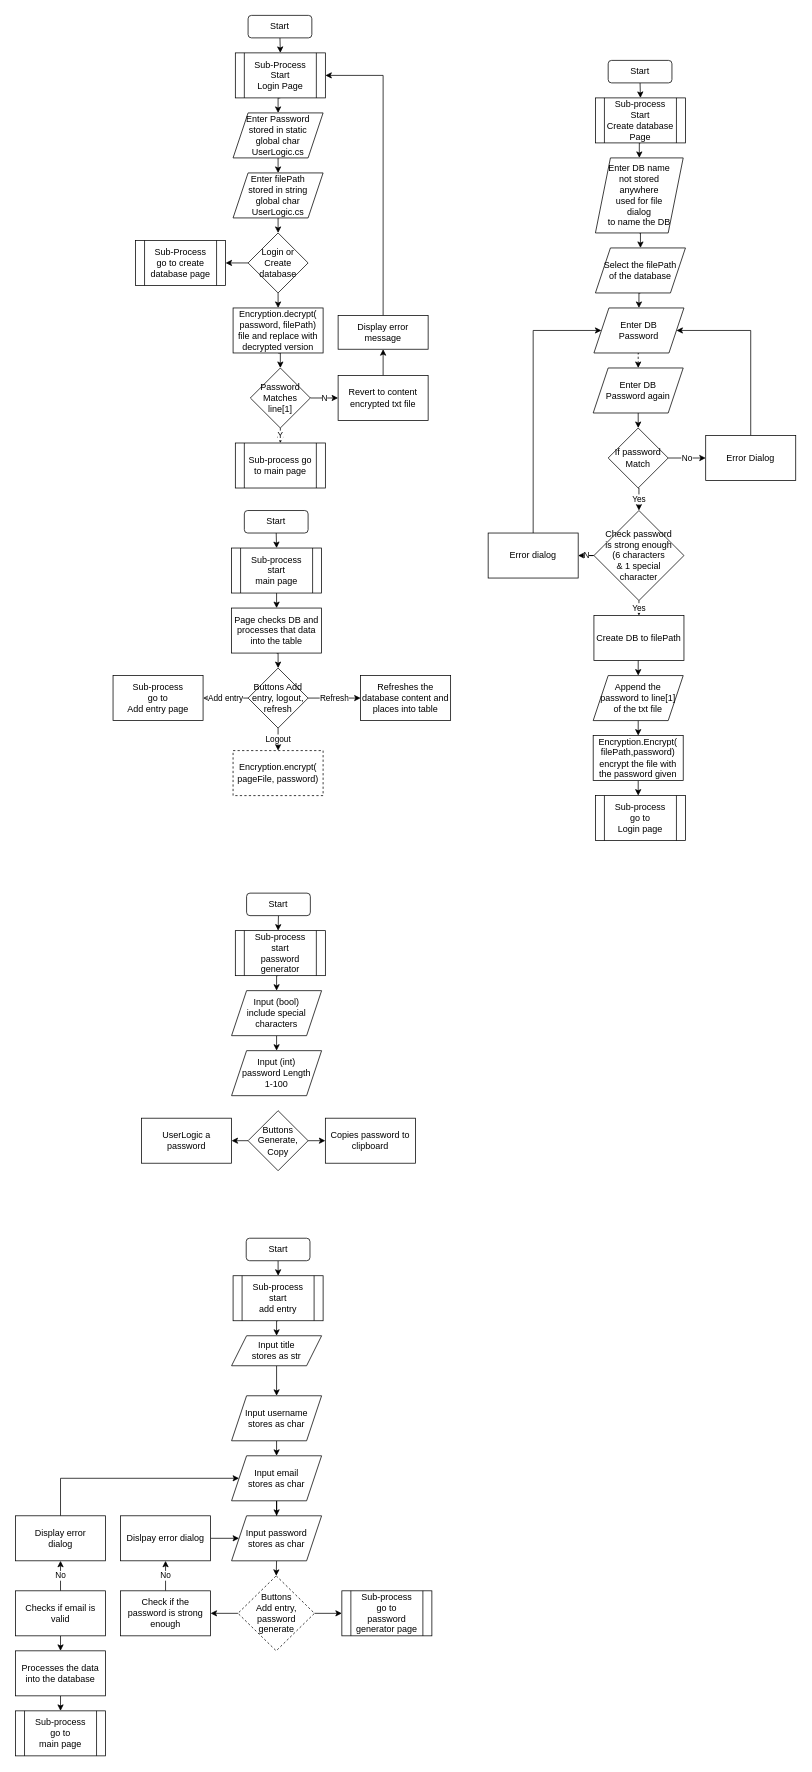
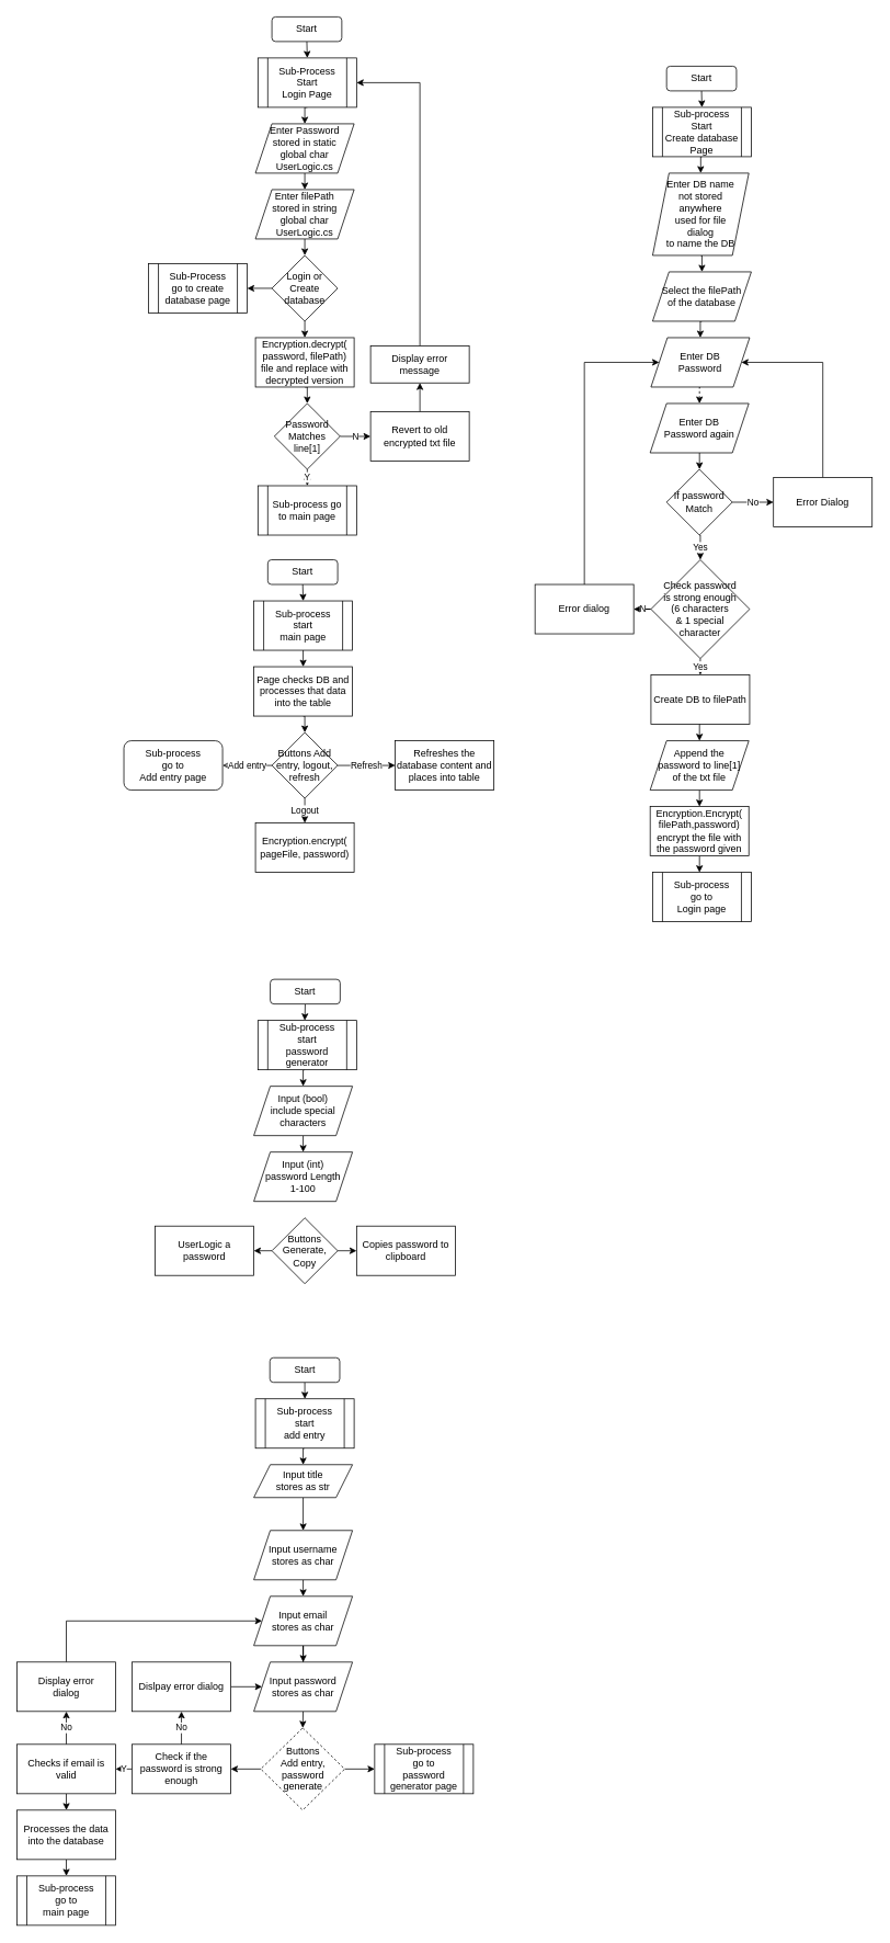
- <mxCell id="19" value="Revert to content encrypted txt file" style="rounded=0;whiteSpace=wrap;html=1;" vertex="1" parent="1"><mxGeometry x="450" y="500" width="120" height="60" as="geometry" /></mxCell>
+ <mxCell id="19" value="Revert to old encrypted txt file" style="rounded=0;whiteSpace=wrap;html=1;" vertex="1" parent="1"><mxGeometry x="450" y="500" width="120" height="60" as="geometry" /></mxCell>
- <mxCell id="31" value="&lt;div&gt;Sub-process&lt;/div&gt;&lt;div&gt;go to&lt;/div&gt;&lt;div&gt;Add entry page&lt;br&gt;&lt;/div&gt;" style="rounded=0;whiteSpace=wrap;html=1;" vertex="1" parent="1"><mxGeometry x="150" y="900" width="120" height="60" as="geometry" /></mxCell>
+ <mxCell id="31" value="&lt;div&gt;Sub-process&lt;/div&gt;&lt;div&gt;go to&lt;/div&gt;&lt;div&gt;Add entry page&lt;br&gt;&lt;/div&gt;" style="whiteSpace=wrap;html=1;rounded=1;" vertex="1" parent="1"><mxGeometry x="150" y="900" width="120" height="60" as="geometry" /></mxCell>
- <mxCell id="33" value="&lt;div&gt;Encryption.encrypt(&lt;/div&gt;&lt;div&gt;pageFile, password)&lt;br&gt;&lt;/div&gt;" style="rounded=0;whiteSpace=wrap;html=1;dashed=1;" vertex="1" parent="1"><mxGeometry x="310" y="1000" width="120" height="60" as="geometry" /></mxCell>
+ <mxCell id="33" value="&lt;div&gt;Encryption.encrypt(&lt;/div&gt;&lt;div&gt;pageFile, password)&lt;br&gt;&lt;/div&gt;" style="rounded=0;whiteSpace=wrap;html=1;" vertex="1" parent="1"><mxGeometry x="310" y="1000" width="120" height="60" as="geometry" /></mxCell>
+ <mxCell id="95" value="Y" style="edgeStyle=orthogonalEdgeStyle;rounded=0;orthogonalLoop=1;jettySize=auto;html=1;exitX=0;exitY=0.5;exitDx=0;exitDy=0;entryX=1;entryY=0.5;entryDx=0;entryDy=0;" edge="1" parent="1" source="96" target="101"><mxGeometry relative="1" as="geometry" /></mxCell>
